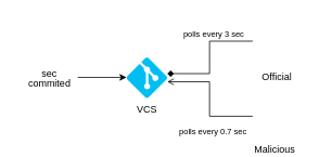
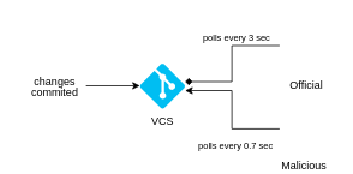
- <mxCell id="4" value="&lt;div style=&quot;line-height: 100%;&quot;&gt;sec&lt;div&gt;commited&lt;/div&gt;&lt;/div&gt;" style="text;html=1;align=center;verticalAlign=middle;resizable=0;points=[];autosize=1;strokeColor=none;fillColor=none;" vertex="1" parent="1"><mxGeometry x="20" y="75" width="80" height="40" as="geometry" /></mxCell>
+ <mxCell id="4" value="&lt;div style=&quot;line-height: 100%;&quot;&gt;changes&lt;div&gt;commited&lt;/div&gt;&lt;/div&gt;" style="text;html=1;align=center;verticalAlign=middle;resizable=0;points=[];autosize=1;strokeColor=none;fillColor=none;" vertex="1" parent="1"><mxGeometry x="20" y="75" width="80" height="40" as="geometry" /></mxCell>
- <mxCell id="8" value="" style="edgeStyle=orthogonalEdgeStyle;rounded=0;orthogonalLoop=1;jettySize=auto;html=1;endArrow=open;" edge="1" parent="1" source="9" target="2"><mxGeometry relative="1" as="geometry"><Array as="points"><mxPoint x="257" y="143" /><mxPoint x="257" y="100" /></Array></mxGeometry></mxCell>
+ <mxCell id="8" value="" style="edgeStyle=orthogonalEdgeStyle;rounded=0;orthogonalLoop=1;jettySize=auto;html=1;" edge="1" parent="1" source="9" target="2"><mxGeometry relative="1" as="geometry"><Array as="points"><mxPoint x="257" y="143" /><mxPoint x="257" y="100" /></Array></mxGeometry></mxCell>
